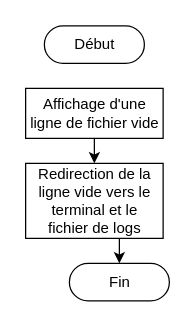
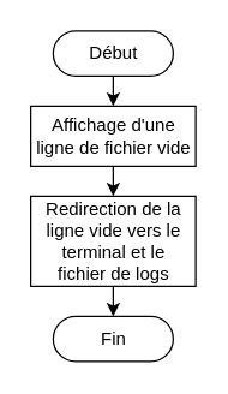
+ <mxCell id="2" style="edgeStyle=orthogonalEdgeStyle;rounded=0;orthogonalLoop=1;jettySize=auto;html=1;exitX=0.5;exitY=0.5;exitDx=0;exitDy=15;exitPerimeter=0;entryX=0.5;entryY=0;entryDx=0;entryDy=0;" edge="1" parent="1" source="3" target="5"><mxGeometry relative="1" as="geometry" /></mxCell>
- <mxCell id="8" value="Fin" style="html=1;dashed=0;whitespace=wrap;shape=mxgraph.dfd.start" vertex="1" parent="1"><mxGeometry x="55" y="210" width="80" height="30" as="geometry" /></mxCell>
+ <mxCell id="8" value="Fin" style="html=1;dashed=0;whitespace=wrap;shape=mxgraph.dfd.start" vertex="1" parent="1"><mxGeometry x="35" y="210" width="80" height="30" as="geometry" /></mxCell>
